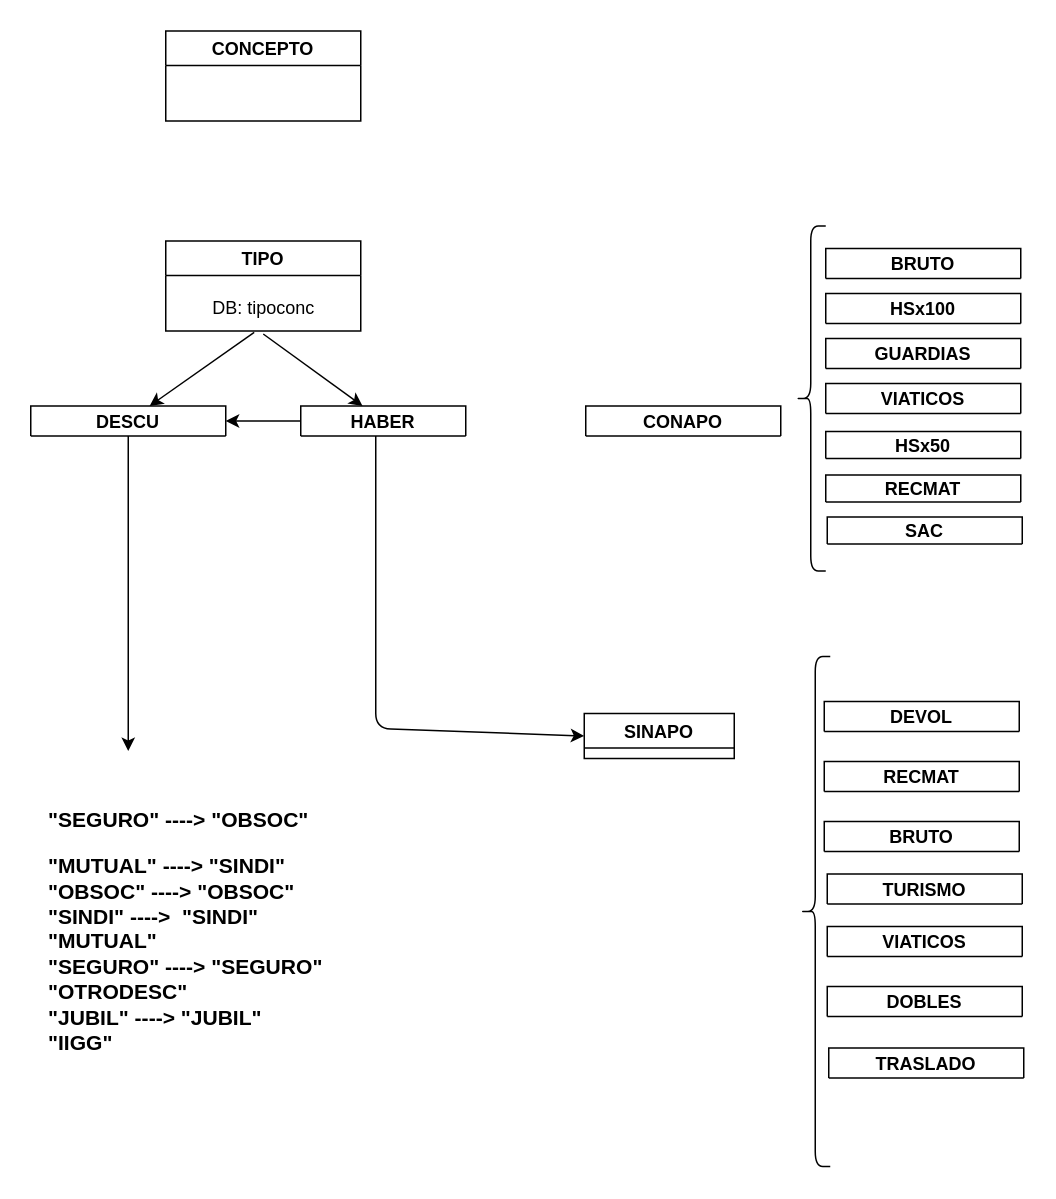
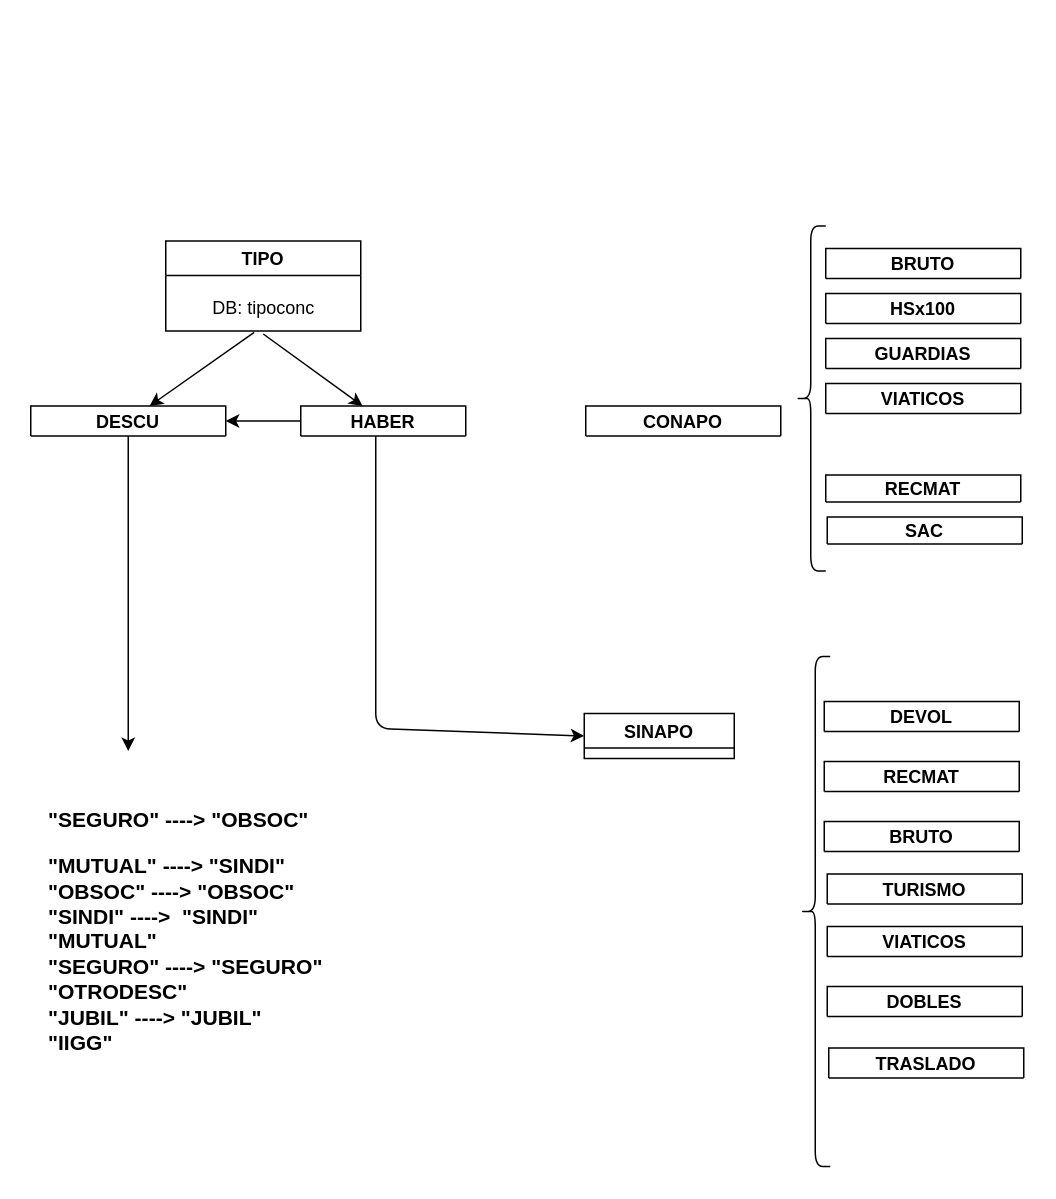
- <mxCell id="2" value="CONCEPTO" style="swimlane;" parent="1" vertex="1"><mxGeometry x="110" y="20" width="130" height="60" as="geometry" /></mxCell>
- <mxCell id="17" value="HSx50" style="swimlane;" parent="1" vertex="1"><mxGeometry x="550" y="287" width="130" height="18" as="geometry" /></mxCell>
